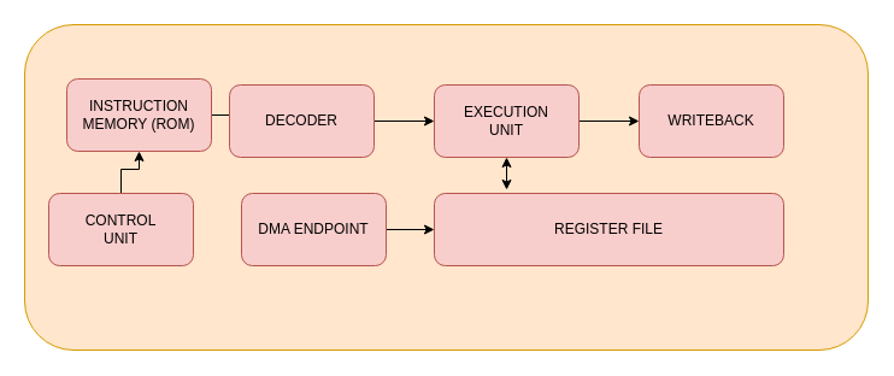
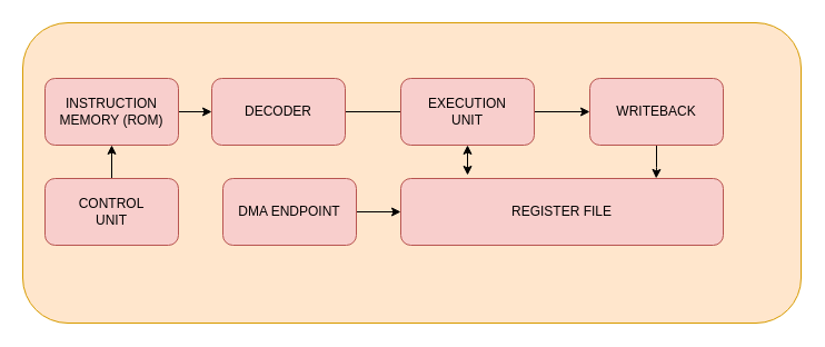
- <mxCell id="4" value="INSTRUCTION MEMORY (ROM)" style="rounded=1;whiteSpace=wrap;html=1;fillColor=#f8cecc;strokeColor=#b85450;" vertex="1" parent="1"><mxGeometry x="55" y="65" width="120" height="60" as="geometry" /></mxCell>
+ <mxCell id="4" value="INSTRUCTION MEMORY (ROM)" style="rounded=1;whiteSpace=wrap;html=1;fillColor=#f8cecc;strokeColor=#b85450;" vertex="1" parent="1"><mxGeometry x="40" y="70" width="120" height="60" as="geometry" /></mxCell>
- <mxCell id="5" style="edgeStyle=orthogonalEdgeStyle;rounded=0;orthogonalLoop=1;jettySize=auto;html=1;entryX=0;entryY=0.5;entryDx=0;entryDy=0;" edge="1" parent="1" source="6" target="9"><mxGeometry relative="1" as="geometry" /></mxCell>
+ <mxCell id="5" style="edgeStyle=orthogonalEdgeStyle;rounded=0;orthogonalLoop=1;jettySize=auto;html=1;entryX=0;entryY=0.5;entryDx=0;entryDy=0;endArrow=none;" edge="1" parent="1" source="6" target="9"><mxGeometry relative="1" as="geometry" /></mxCell>
+ <mxCell id="10" style="edgeStyle=orthogonalEdgeStyle;rounded=0;orthogonalLoop=1;jettySize=auto;html=1;entryX=0.792;entryY=-0.001;entryDx=0;entryDy=0;entryPerimeter=0;startArrow=none;startFill=0;" edge="1" parent="1" source="11" target="14"><mxGeometry relative="1" as="geometry" /></mxCell>
